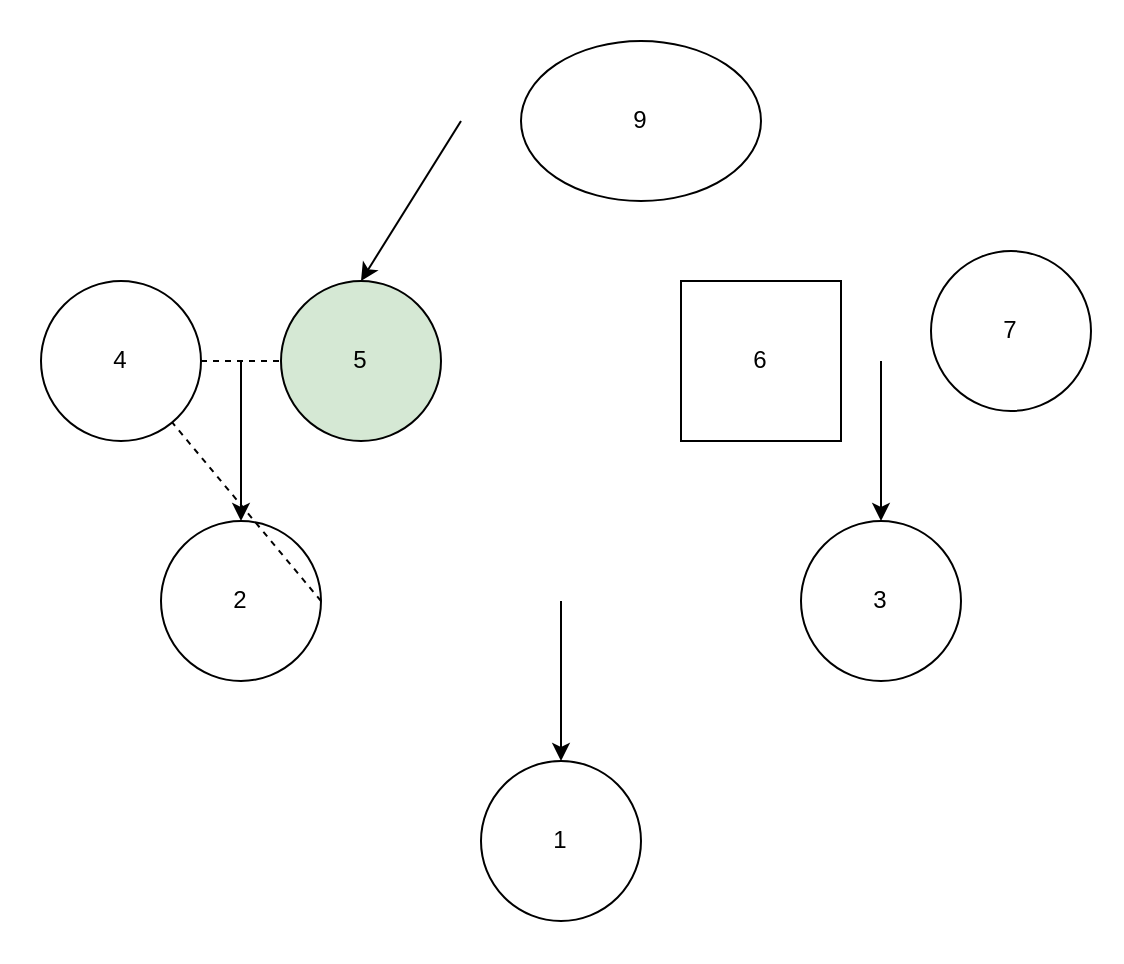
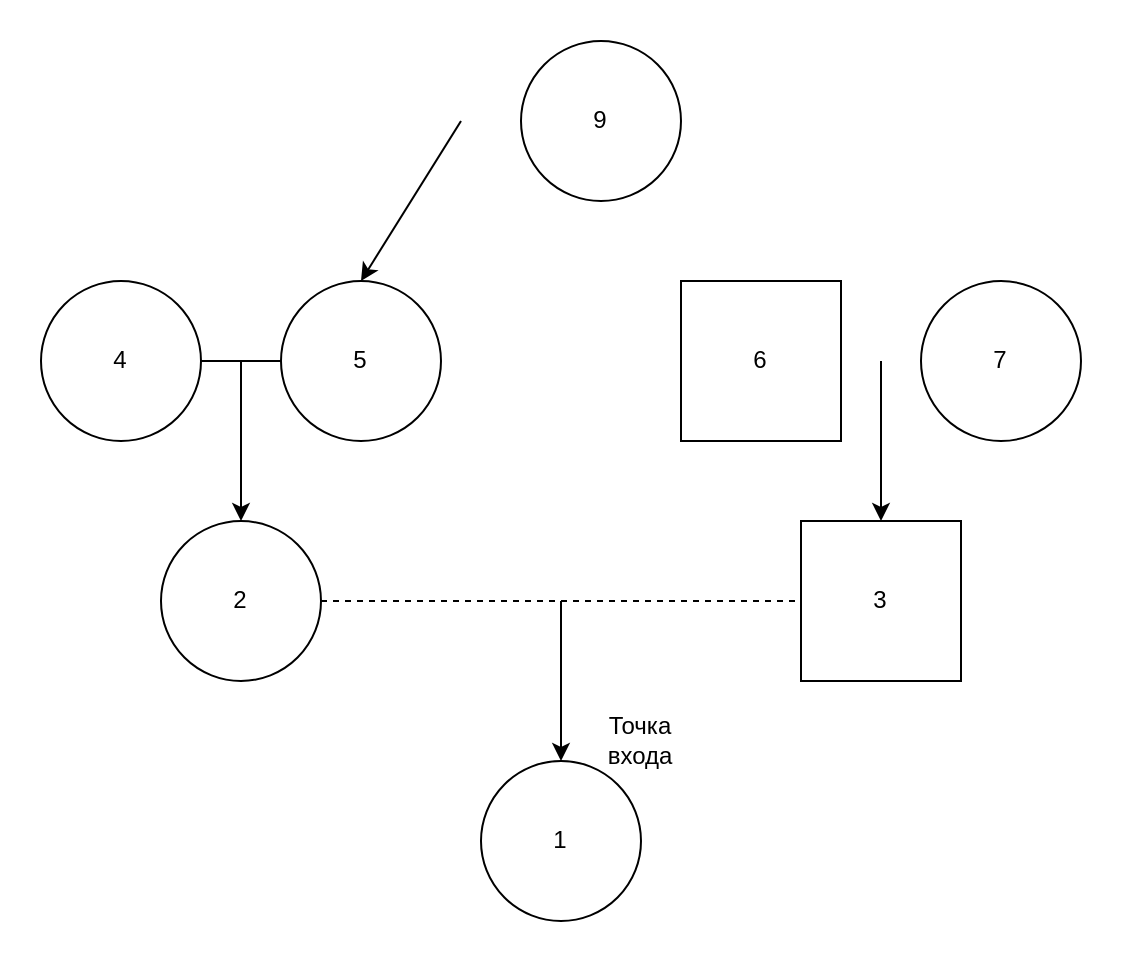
- <mxCell id="9" value="9" style="ellipse;whiteSpace=wrap;html=1;aspect=fixed;" vertex="1" parent="1"><mxGeometry x="260" y="20" width="120" height="80" as="geometry" /></mxCell>
+ <mxCell id="9" value="9" style="ellipse;whiteSpace=wrap;html=1;aspect=fixed;" vertex="1" parent="1"><mxGeometry x="260" y="20" width="80" height="80" as="geometry" /></mxCell>
- <mxCell id="8" value="7" style="ellipse;whiteSpace=wrap;html=1;aspect=fixed;" vertex="1" parent="1"><mxGeometry x="465" y="125" width="80" height="80" as="geometry" /></mxCell>
+ <mxCell id="8" value="7" style="ellipse;whiteSpace=wrap;html=1;aspect=fixed;" vertex="1" parent="1"><mxGeometry x="460" y="140" width="80" height="80" as="geometry" /></mxCell>
- <mxCell id="16" value="" style="endArrow=none;dashed=1;html=1;exitX=1;exitY=0.5;exitDx=0;exitDy=0;entryX=0;entryY=0.5;entryDx=0;entryDy=0;" edge="1" parent="1" source="2" target="3"><mxGeometry width="50" height="50" relative="1" as="geometry"><mxPoint x="290" y="300" as="sourcePoint" /><mxPoint x="340" y="250" as="targetPoint" /></mxGeometry></mxCell>
+ <mxCell id="16" value="" style="endArrow=none;dashed=0;html=1;exitX=1;exitY=0.5;exitDx=0;exitDy=0;entryX=0;entryY=0.5;entryDx=0;entryDy=0;" edge="1" parent="1" source="2" target="3"><mxGeometry width="50" height="50" relative="1" as="geometry"><mxPoint x="290" y="300" as="sourcePoint" /><mxPoint x="340" y="250" as="targetPoint" /></mxGeometry></mxCell>
- <mxCell id="3" value="5" style="ellipse;whiteSpace=wrap;html=1;aspect=fixed;fillColor=#d5e8d4;" vertex="1" parent="1"><mxGeometry x="140" y="140" width="80" height="80" as="geometry" /></mxCell>
+ <mxCell id="3" value="5" style="ellipse;whiteSpace=wrap;html=1;aspect=fixed;" vertex="1" parent="1"><mxGeometry x="140" y="140" width="80" height="80" as="geometry" /></mxCell>
- <mxCell id="15" value="" style="endArrow=none;dashed=1;html=1;exitX=1;exitY=0.5;exitDx=0;exitDy=0;" edge="1" parent="1" source="5" target="2"><mxGeometry width="50" height="50" relative="1" as="geometry"><mxPoint x="290" y="300" as="sourcePoint" /><mxPoint x="340" y="250" as="targetPoint" /></mxGeometry></mxCell>
+ <mxCell id="15" value="" style="endArrow=none;dashed=1;html=1;exitX=1;exitY=0.5;exitDx=0;exitDy=0;entryX=0;entryY=0.5;entryDx=0;entryDy=0;" edge="1" parent="1" source="5" target="4"><mxGeometry width="50" height="50" relative="1" as="geometry"><mxPoint x="290" y="300" as="sourcePoint" /><mxPoint x="340" y="250" as="targetPoint" /></mxGeometry></mxCell>
- <mxCell id="4" value="3" style="ellipse;whiteSpace=wrap;html=1;aspect=fixed;" vertex="1" parent="1"><mxGeometry x="400" y="260" width="80" height="80" as="geometry" /></mxCell>
+ <mxCell id="4" value="3" style="whiteSpace=wrap;html=1;aspect=fixed;rounded=0;" vertex="1" parent="1"><mxGeometry x="400" y="260" width="80" height="80" as="geometry" /></mxCell>
+ <mxCell id="14" value="Точка входа" style="text;html=1;strokeColor=none;fillColor=none;align=center;verticalAlign=middle;whiteSpace=wrap;rounded=0;" vertex="1" parent="1"><mxGeometry x="300" y="360" width="40" height="20" as="geometry" /></mxCell>
